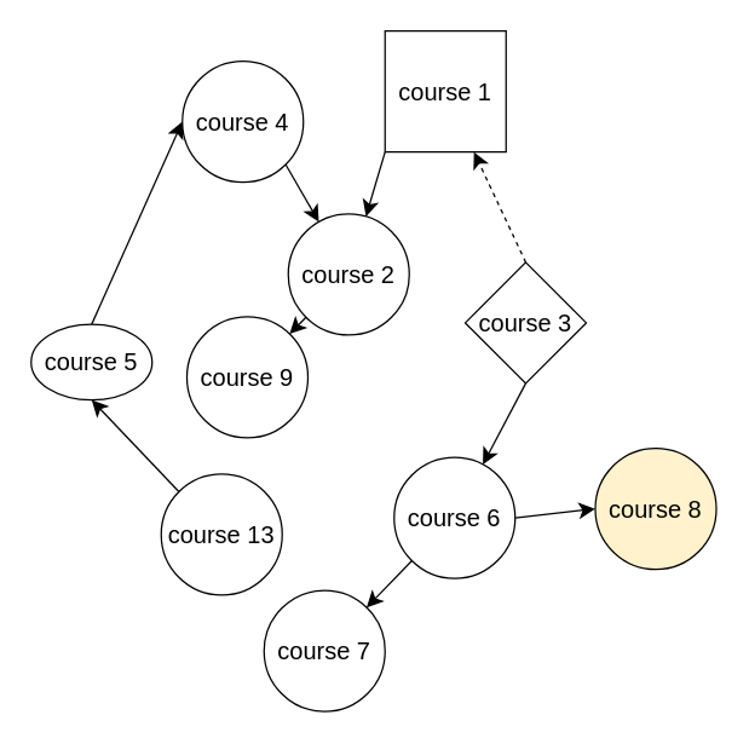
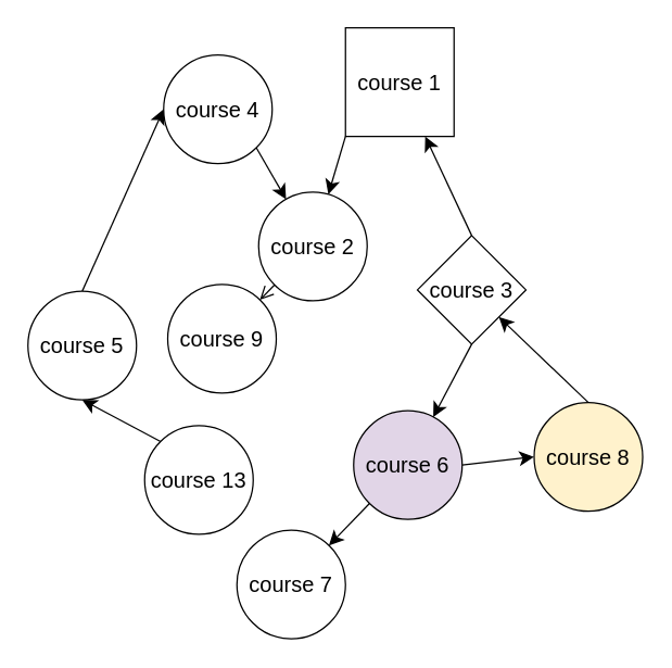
- <mxCell id="6" style="edgeStyle=none;curved=1;rounded=0;orthogonalLoop=1;jettySize=auto;html=1;exitX=0.5;exitY=0;exitDx=0;exitDy=0;fontSize=12;startSize=8;endSize=8;dashed=1;" edge="1" parent="1" source="8" target="3"><mxGeometry relative="1" as="geometry" /></mxCell>
+ <mxCell id="6" style="edgeStyle=none;curved=1;rounded=0;orthogonalLoop=1;jettySize=auto;html=1;exitX=0.5;exitY=0;exitDx=0;exitDy=0;fontSize=12;startSize=8;endSize=8;" edge="1" parent="1" source="8" target="3"><mxGeometry relative="1" as="geometry" /></mxCell>
- <mxCell id="4" style="edgeStyle=none;curved=1;rounded=0;orthogonalLoop=1;jettySize=auto;html=1;exitX=0;exitY=1;exitDx=0;exitDy=0;fontSize=12;startSize=8;endSize=8;" edge="1" parent="1" source="5" target="19"><mxGeometry relative="1" as="geometry" /></mxCell>
+ <mxCell id="4" style="edgeStyle=none;curved=1;rounded=0;orthogonalLoop=1;jettySize=auto;html=1;exitX=0;exitY=1;exitDx=0;exitDy=0;fontSize=12;startSize=8;endSize=8;endArrow=open;" edge="1" parent="1" source="5" target="19"><mxGeometry relative="1" as="geometry" /></mxCell>
- <mxCell id="12" value="&lt;font style=&quot;font-size: 16px;&quot;&gt;course 5&lt;/font&gt;" style="ellipse;whiteSpace=wrap;html=1;aspect=fixed;" vertex="1" parent="1"><mxGeometry x="20" y="214" width="80" height="50" as="geometry" /></mxCell>
+ <mxCell id="12" value="&lt;font style=&quot;font-size: 16px;&quot;&gt;course 5&lt;/font&gt;" style="ellipse;whiteSpace=wrap;html=1;aspect=fixed;" vertex="1" parent="1"><mxGeometry x="20" y="214" width="80" height="80" as="geometry" /></mxCell>
+ <mxCell id="17" style="edgeStyle=none;curved=1;rounded=0;orthogonalLoop=1;jettySize=auto;html=1;exitX=0.5;exitY=0;exitDx=0;exitDy=0;entryX=1;entryY=1;entryDx=0;entryDy=0;fontSize=12;startSize=8;endSize=8;" edge="1" parent="1" source="18" target="8"><mxGeometry relative="1" as="geometry" /></mxCell>
- <mxCell id="15" value="&lt;font style=&quot;font-size: 16px;&quot;&gt;course 6&lt;/font&gt;" style="ellipse;whiteSpace=wrap;html=1;aspect=fixed;" vertex="1" parent="1"><mxGeometry x="260" y="302" width="80" height="80" as="geometry" /></mxCell>
+ <mxCell id="15" value="&lt;font style=&quot;font-size: 16px;&quot;&gt;course 6&lt;/font&gt;" style="ellipse;whiteSpace=wrap;html=1;aspect=fixed;fillColor=#e1d5e7;" vertex="1" parent="1"><mxGeometry x="260" y="302" width="80" height="80" as="geometry" /></mxCell>
